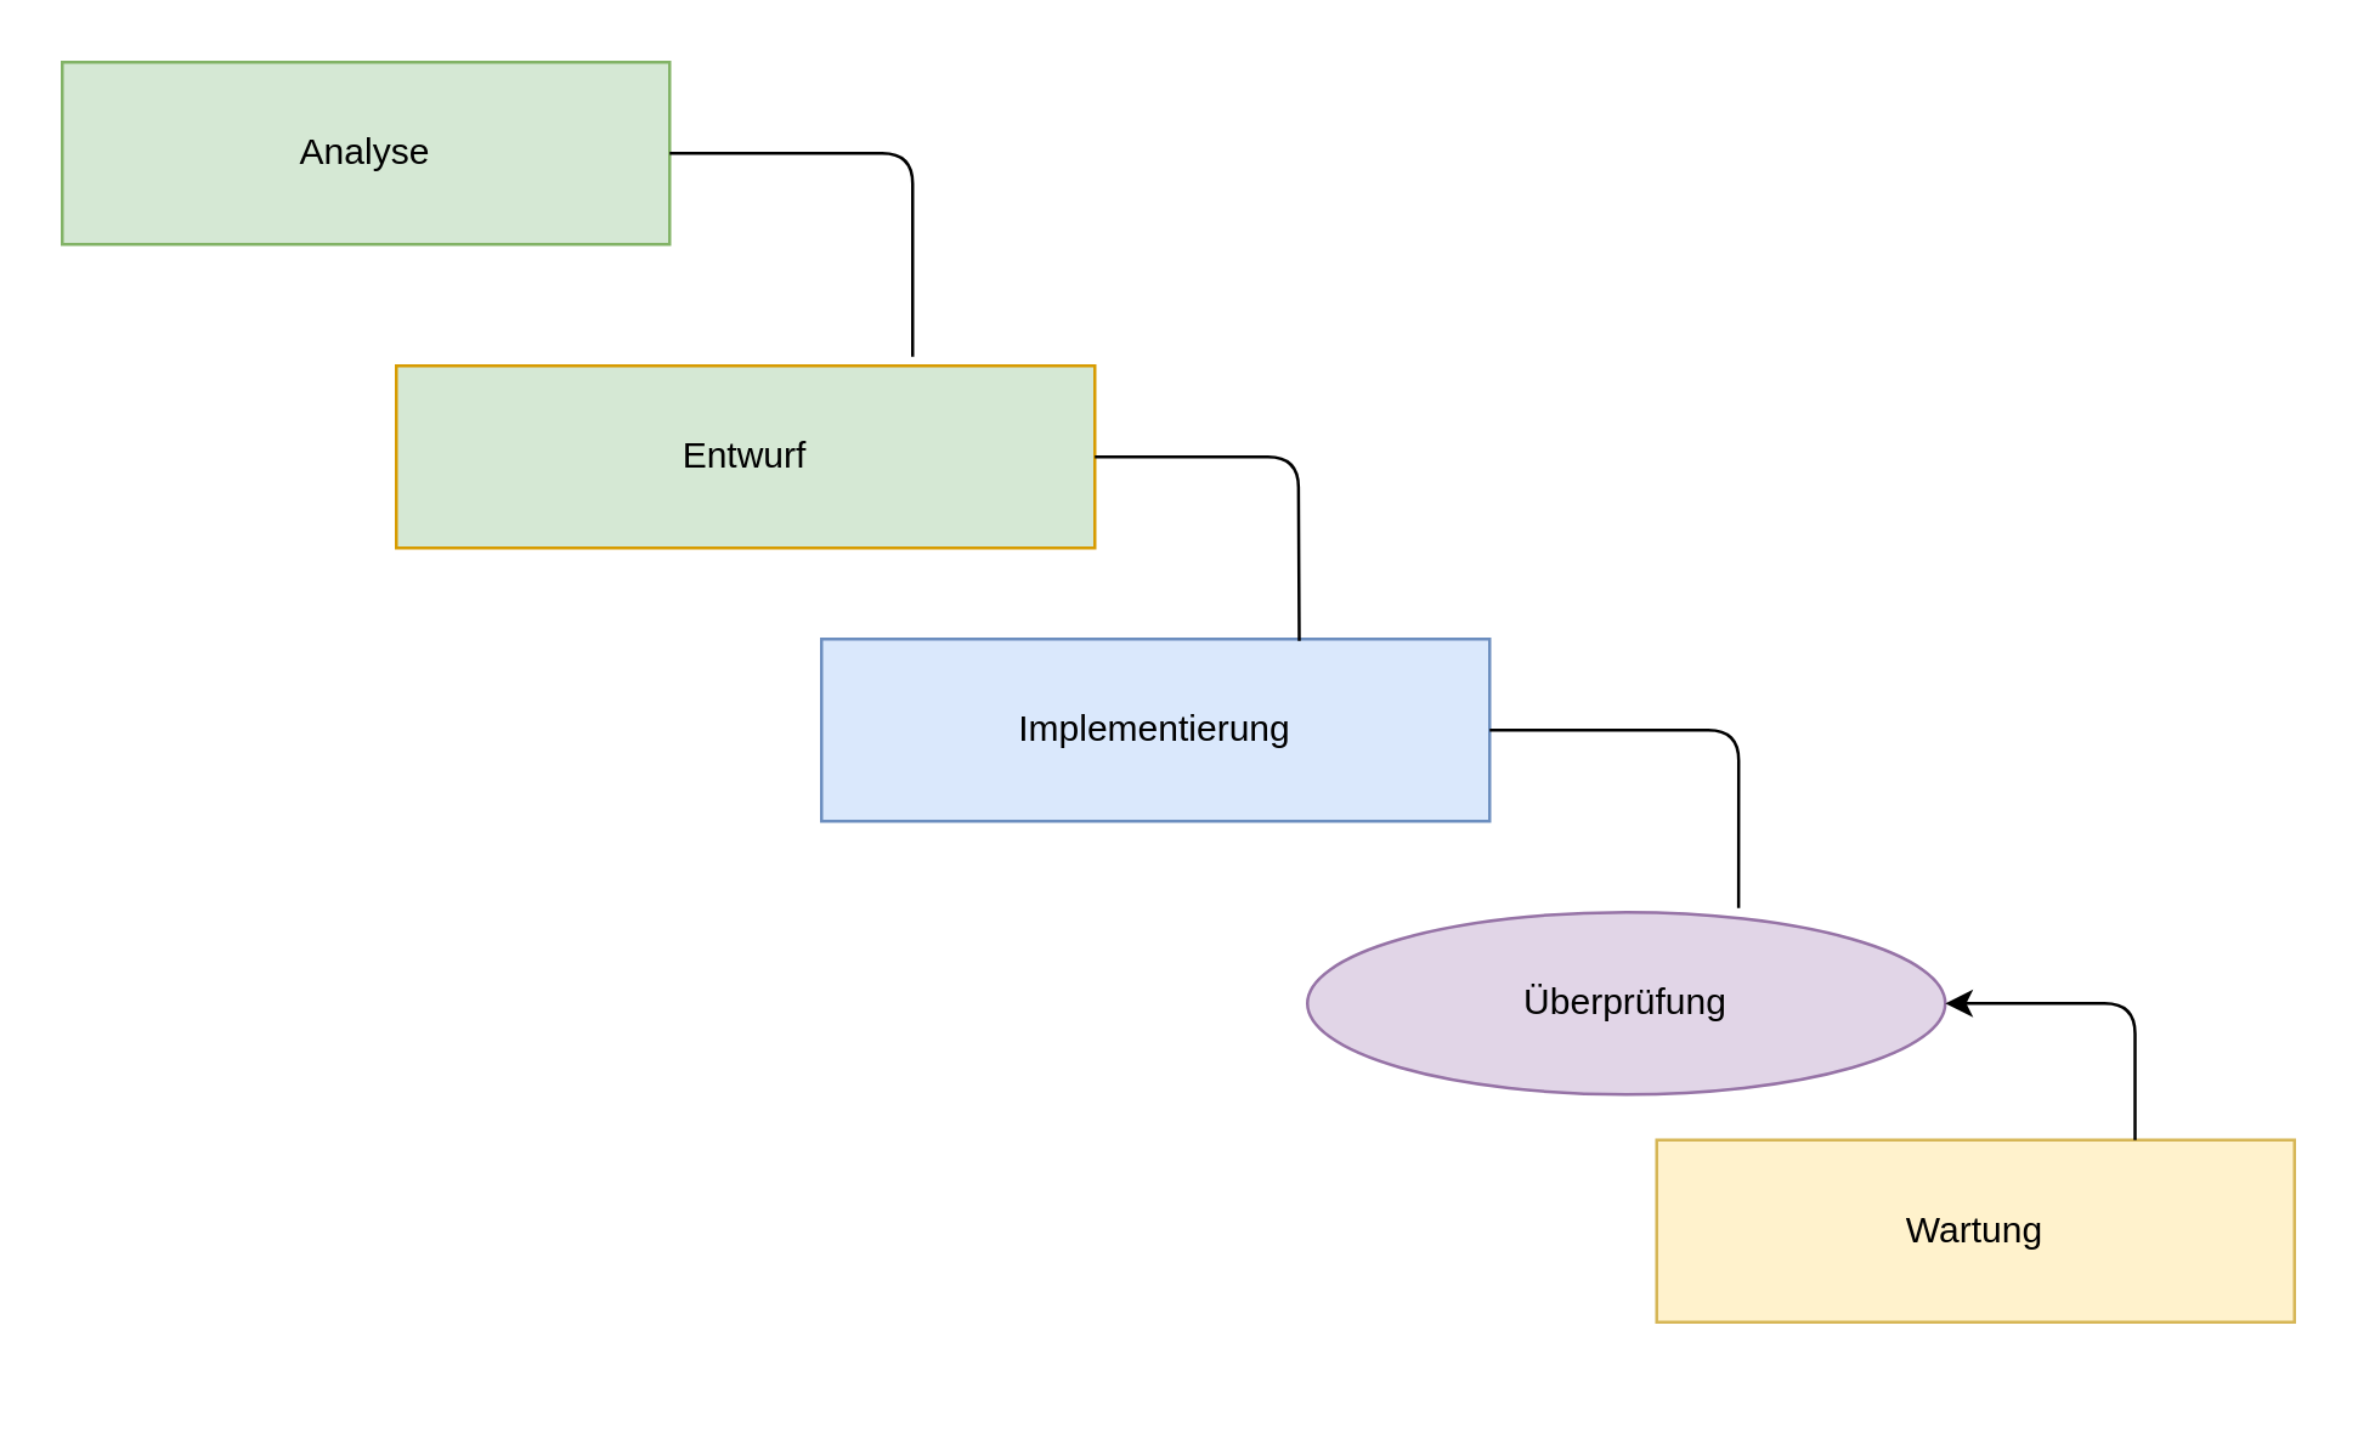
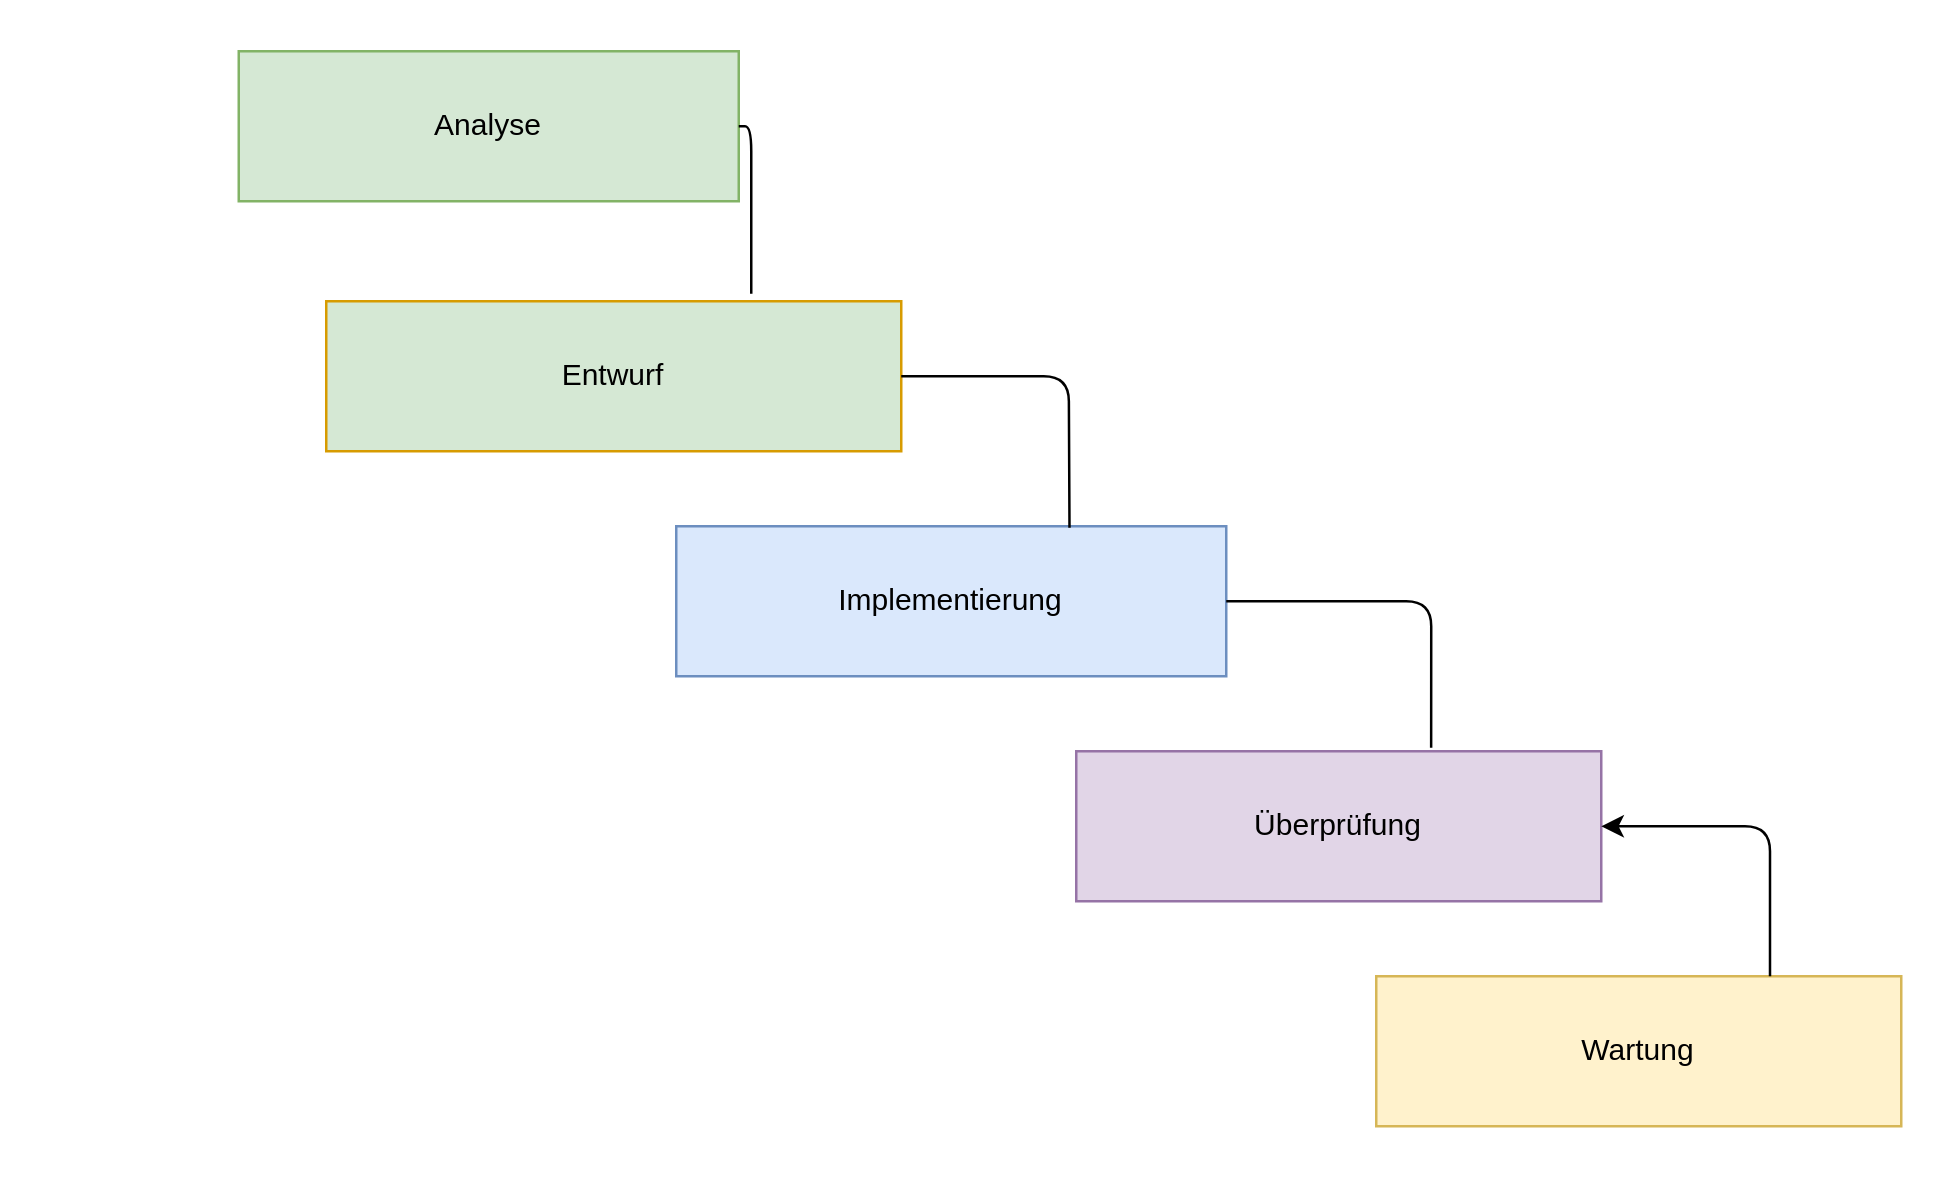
- <mxCell id="2" value="Analyse" style="rounded=0;whiteSpace=wrap;html=1;fillColor=#d5e8d4;strokeColor=#82b366;" vertex="1" parent="1"><mxGeometry x="20" y="20" width="200" height="60" as="geometry" /></mxCell>
+ <mxCell id="2" value="Analyse" style="rounded=0;whiteSpace=wrap;html=1;fillColor=#d5e8d4;strokeColor=#82b366;" vertex="1" parent="1"><mxGeometry x="95" y="20" width="200" height="60" as="geometry" /></mxCell>
- <mxCell id="7" value="Überprüfung" style="ellipse;whiteSpace=wrap;html=1;fillColor=#e1d5e7;strokeColor=#9673a6;" vertex="1" parent="1"><mxGeometry x="430" y="300" width="210" height="60" as="geometry" /></mxCell>
+ <mxCell id="7" value="Überprüfung" style="rounded=0;whiteSpace=wrap;html=1;fillColor=#e1d5e7;strokeColor=#9673a6;" vertex="1" parent="1"><mxGeometry x="430" y="300" width="210" height="60" as="geometry" /></mxCell>
- <mxCell id="9" value="Wartung" style="rounded=0;whiteSpace=wrap;html=1;fillColor=#fff2cc;strokeColor=#d6b656;" vertex="1" parent="1"><mxGeometry x="545" y="375" width="210" height="60" as="geometry" /></mxCell>
+ <mxCell id="9" value="Wartung" style="rounded=0;whiteSpace=wrap;html=1;fillColor=#fff2cc;strokeColor=#d6b656;" vertex="1" parent="1"><mxGeometry x="550" y="390" width="210" height="60" as="geometry" /></mxCell>
